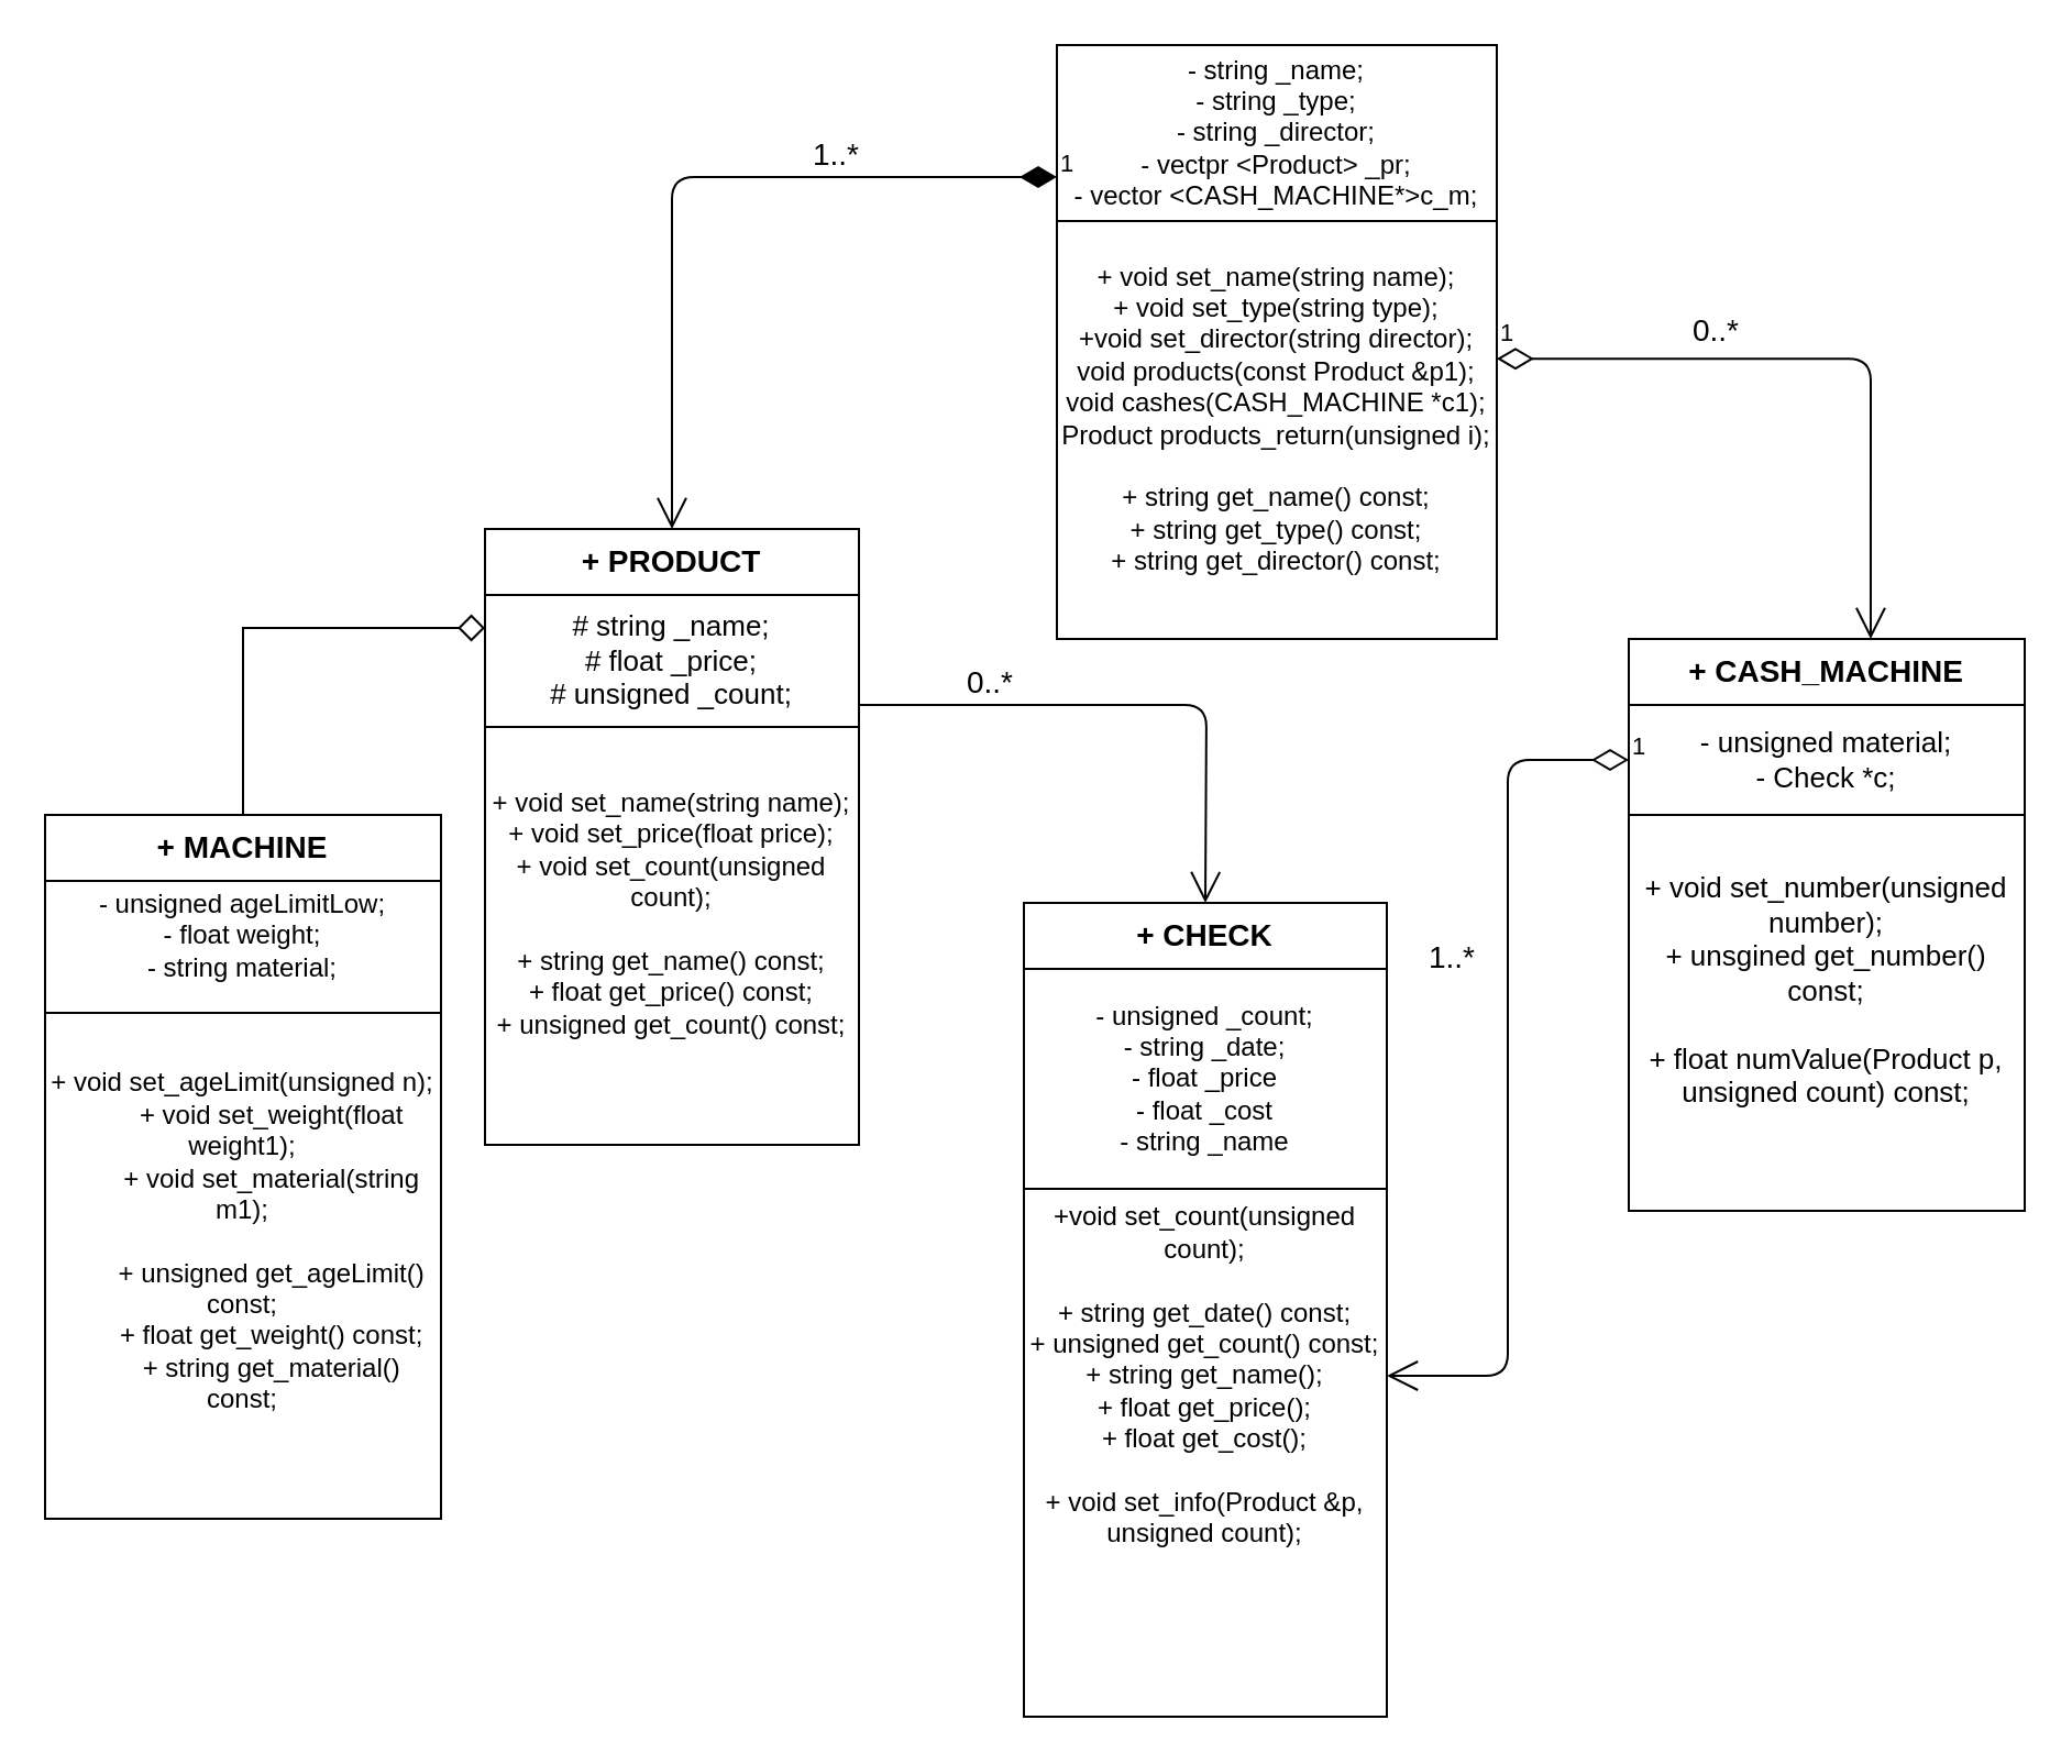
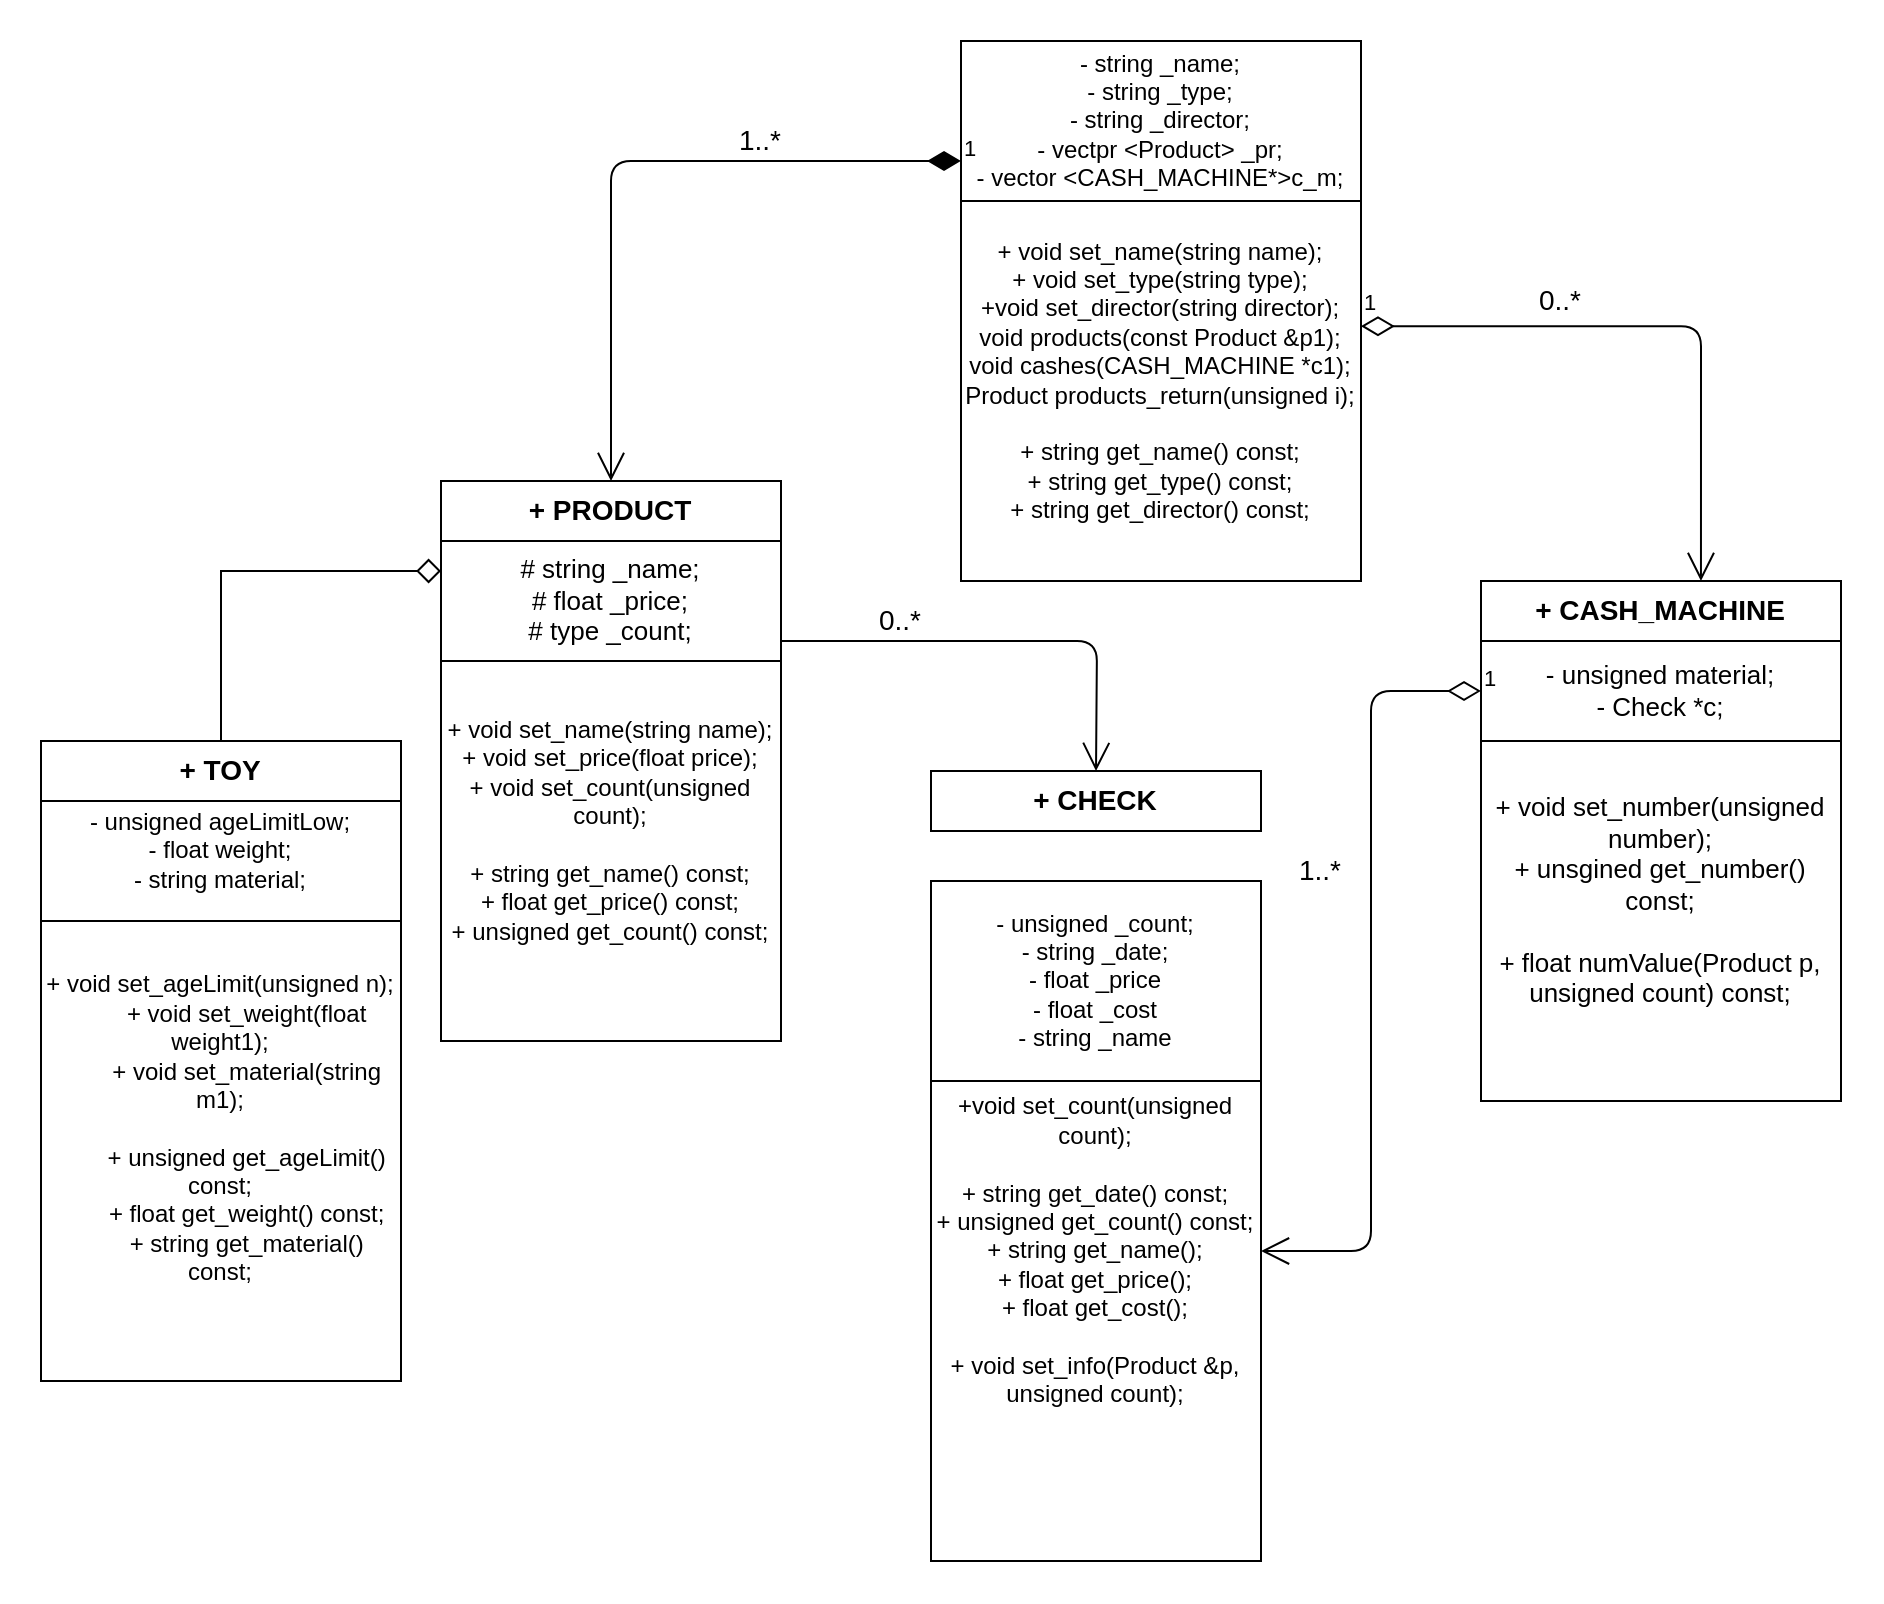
- <mxCell id="5" value="&lt;font style=&quot;font-size: 13px&quot;&gt;# string _name;&lt;br&gt;# float _price;&lt;br&gt;# unsigned _count;&lt;br&gt;&lt;/font&gt;" style="rounded=0;whiteSpace=wrap;html=1;" parent="1" vertex="1"><mxGeometry x="220" y="270" width="170" height="60" as="geometry" /></mxCell>
+ <mxCell id="5" value="&lt;font style=&quot;font-size: 13px&quot;&gt;# string _name;&lt;br&gt;# float _price;&lt;br&gt;# type _count;&lt;br&gt;&lt;/font&gt;" style="rounded=0;whiteSpace=wrap;html=1;" parent="1" vertex="1"><mxGeometry x="220" y="270" width="170" height="60" as="geometry" /></mxCell>
- <mxCell id="18" value="&lt;b&gt;&lt;font style=&quot;font-size: 14px&quot;&gt;+ MACHINE&lt;br&gt;&lt;/font&gt;&lt;/b&gt;" style="rounded=0;whiteSpace=wrap;html=1;" parent="1" vertex="1"><mxGeometry x="20" y="370" width="180" height="30" as="geometry" /></mxCell>
+ <mxCell id="18" value="&lt;b&gt;&lt;font style=&quot;font-size: 14px&quot;&gt;+ TOY&lt;br&gt;&lt;/font&gt;&lt;/b&gt;" style="rounded=0;whiteSpace=wrap;html=1;" parent="1" vertex="1"><mxGeometry x="20" y="370" width="180" height="30" as="geometry" /></mxCell>
- <mxCell id="10" value="&lt;b&gt;&lt;font style=&quot;font-size: 14px&quot;&gt;+ CHECK&lt;/font&gt;&lt;/b&gt;" style="rounded=0;whiteSpace=wrap;html=1;" parent="1" vertex="1"><mxGeometry x="465" y="410" width="165" height="30" as="geometry" /></mxCell>
+ <mxCell id="10" value="&lt;b&gt;&lt;font style=&quot;font-size: 14px&quot;&gt;+ CHECK&lt;/font&gt;&lt;/b&gt;" style="rounded=0;whiteSpace=wrap;html=1;" parent="1" vertex="1"><mxGeometry x="465" y="385" width="165" height="30" as="geometry" /></mxCell>
